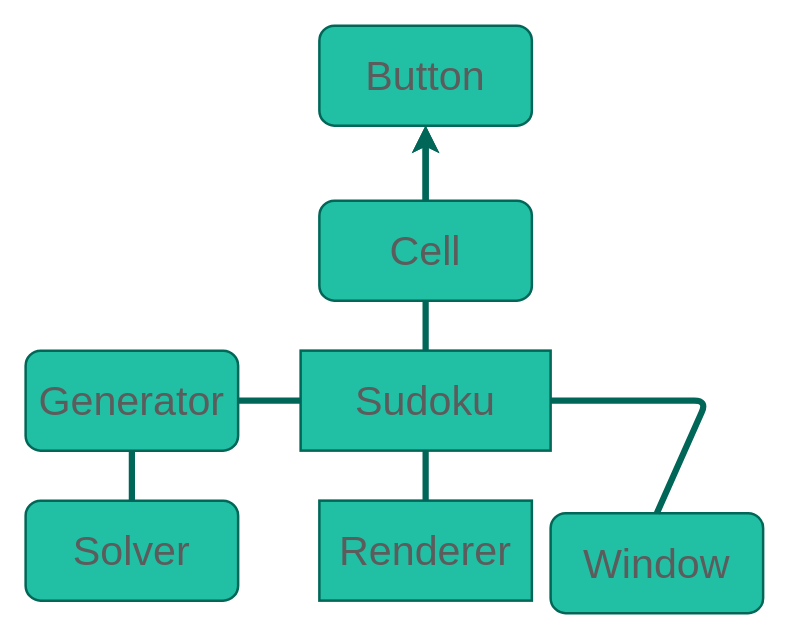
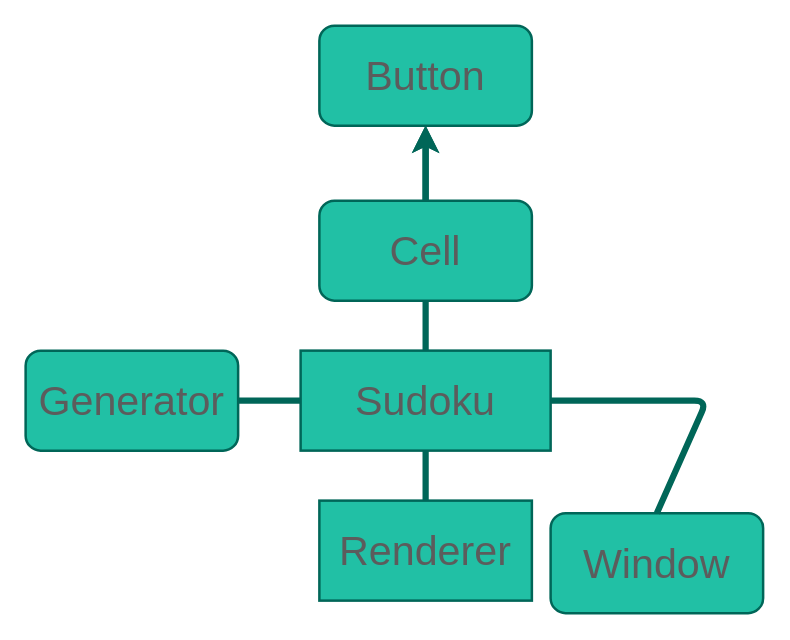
- <mxCell id="5" value="" style="endArrow=none;html=1;strokeWidth=5;fontSize=33;entryX=0.5;entryY=1;entryDx=0;entryDy=0;exitX=0.5;exitY=0;exitDx=0;exitDy=0;strokeColor=#006658;fontColor=#5C5C5C;" edge="1" parent="1" source="4" target="3"><mxGeometry width="50" height="50" relative="1" as="geometry"><mxPoint x="75" y="430" as="sourcePoint" /><mxPoint x="120" y="390" as="targetPoint" /></mxGeometry></mxCell>
- <mxCell id="4" value="Solver" style="rounded=1;whiteSpace=wrap;html=1;strokeWidth=2;fontSize=33;fillColor=#21C0A5;strokeColor=#006658;fontColor=#5C5C5C;" vertex="1" parent="1"><mxGeometry x="20" y="400" width="170" height="80" as="geometry" /></mxCell>
